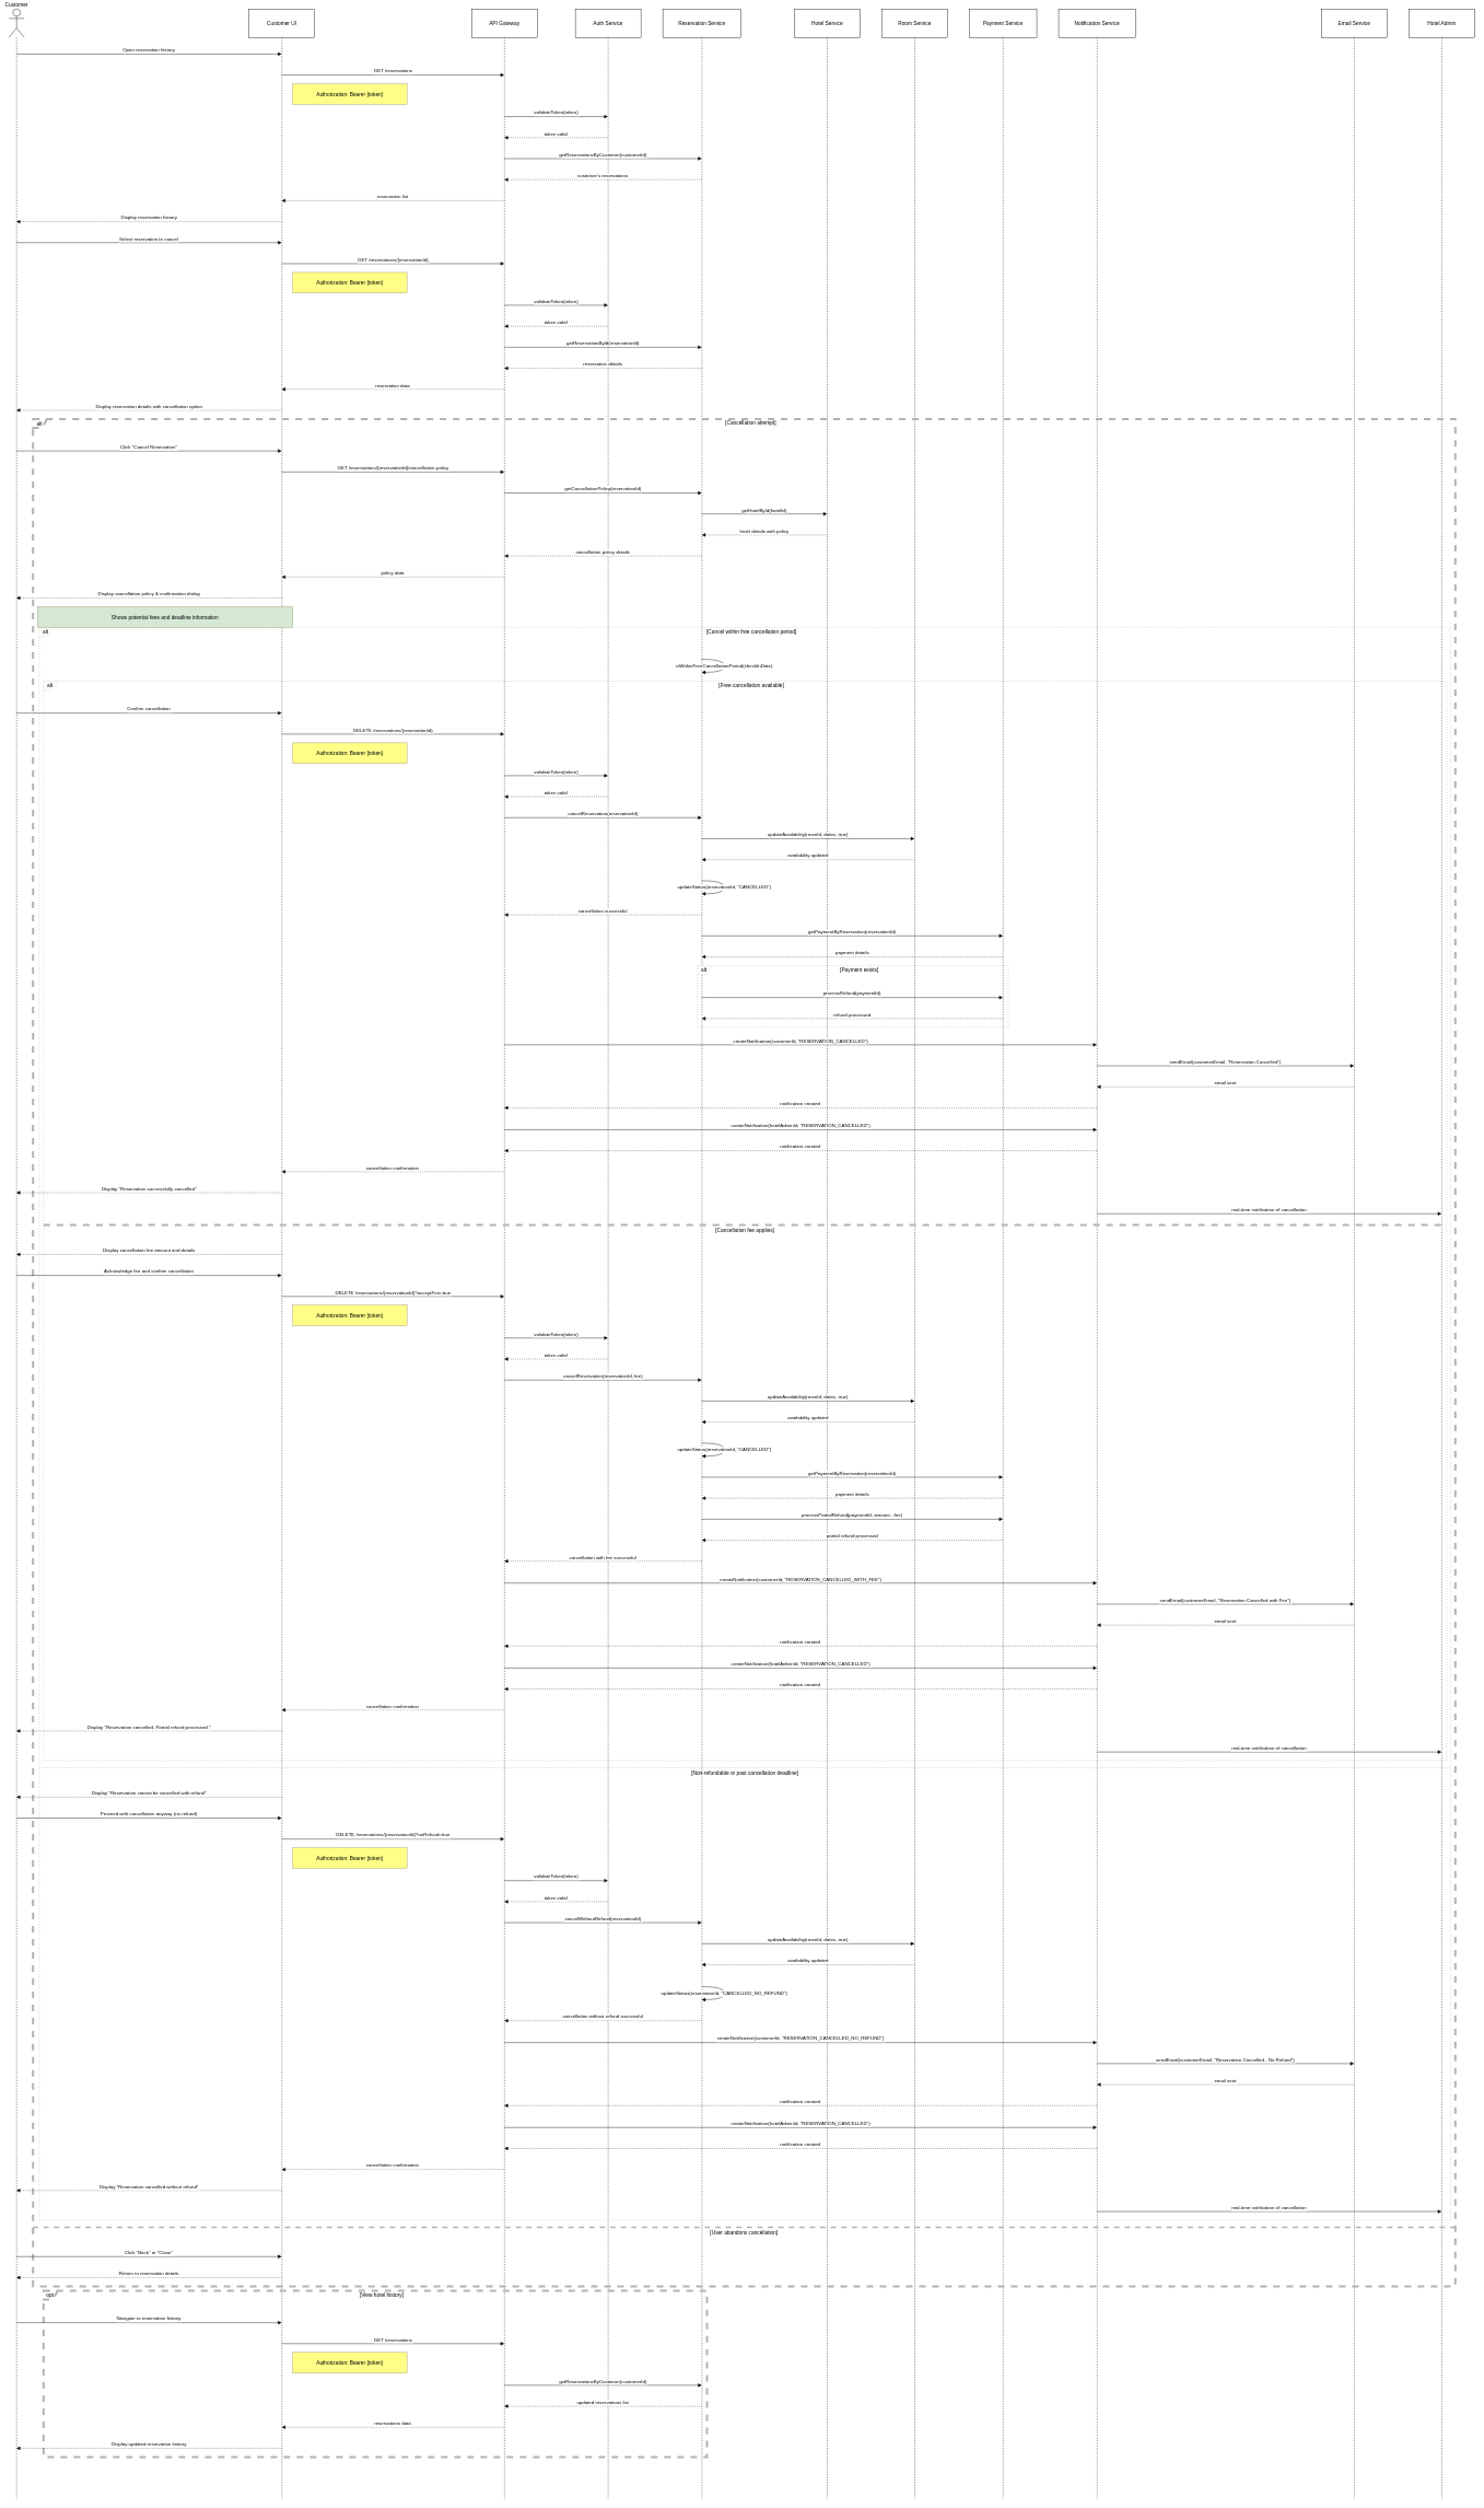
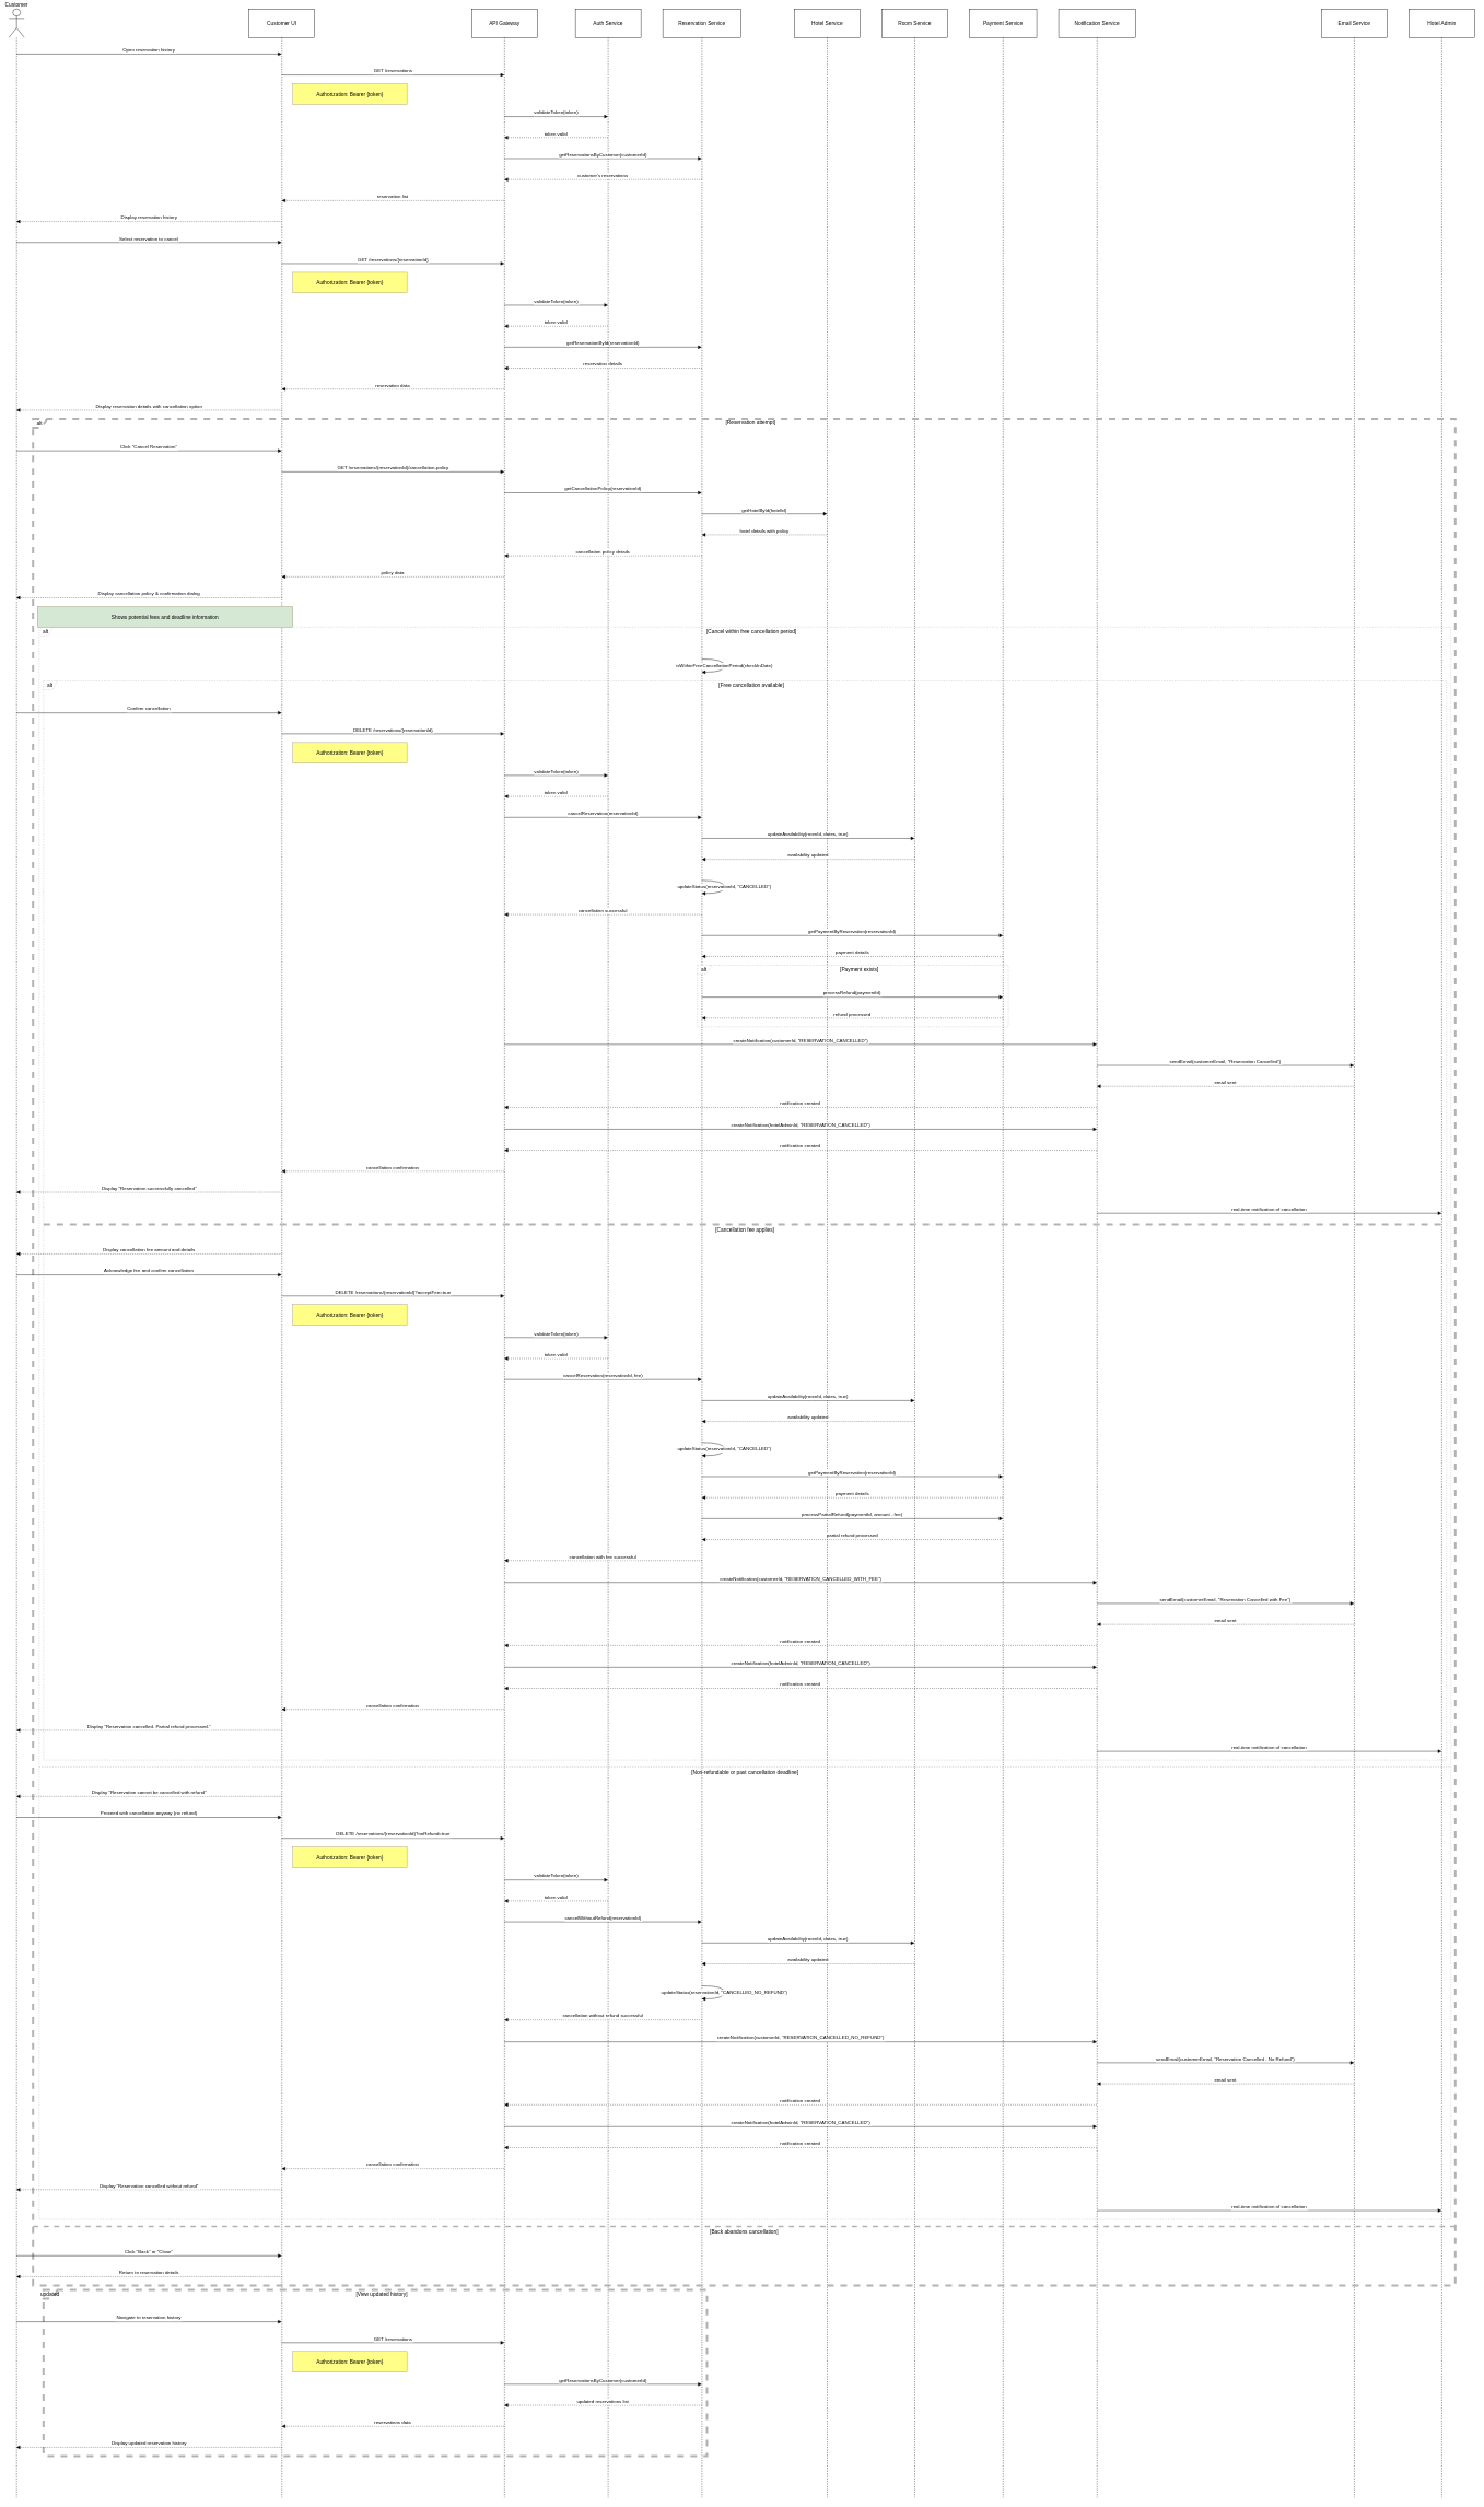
- <mxCell id="22" value="[Cancellation attempt]" style="text;strokeColor=none;fillColor=none;align=center;verticalAlign=middle;whiteSpace=wrap;" vertex="1" parent="21"><mxGeometry x="30" width="3222" height="20" as="geometry" /></mxCell>
+ <mxCell id="22" value="[Reservation attempt]" style="text;strokeColor=none;fillColor=none;align=center;verticalAlign=middle;whiteSpace=wrap;" vertex="1" parent="21"><mxGeometry x="30" width="3222" height="20" as="geometry" /></mxCell>
- <mxCell id="23" value="[User abandons cancellation]" style="shape=line;dashed=1;whiteSpace=wrap;verticalAlign=top;labelPosition=center;verticalLabelPosition=middle;align=center;strokeColor=#B3B3B3;strokeWidth=4;" vertex="1" parent="21"><mxGeometry y="4131" width="3252" height="2" as="geometry" /></mxCell>
+ <mxCell id="23" value="[Back abandons cancellation]" style="shape=line;dashed=1;whiteSpace=wrap;verticalAlign=top;labelPosition=center;verticalLabelPosition=middle;align=center;strokeColor=#B3B3B3;strokeWidth=4;" vertex="1" parent="21"><mxGeometry y="4131" width="3252" height="2" as="geometry" /></mxCell>
- <mxCell id="24" value="opt" style="shape=umlFrame;dashed=1;pointerEvents=0;dropTarget=0;strokeColor=#B3B3B3;height=20;width=30;strokeWidth=5;" vertex="1" parent="1"><mxGeometry x="99" y="5234" width="1517" height="380" as="geometry" /></mxCell>
+ <mxCell id="24" value="updated" style="shape=umlFrame;dashed=1;pointerEvents=0;dropTarget=0;strokeColor=#B3B3B3;height=20;width=30;strokeWidth=5;" vertex="1" parent="1"><mxGeometry x="99" y="5234" width="1517" height="380" as="geometry" /></mxCell>
- <mxCell id="25" value="[View hotel history]" style="text;strokeColor=none;fillColor=none;align=center;verticalAlign=middle;whiteSpace=wrap;" vertex="1" parent="24"><mxGeometry x="30" width="1487" height="20" as="geometry" /></mxCell>
+ <mxCell id="25" value="[View updated history]" style="text;strokeColor=none;fillColor=none;align=center;verticalAlign=middle;whiteSpace=wrap;" vertex="1" parent="24"><mxGeometry x="30" width="1487" height="20" as="geometry" /></mxCell>
